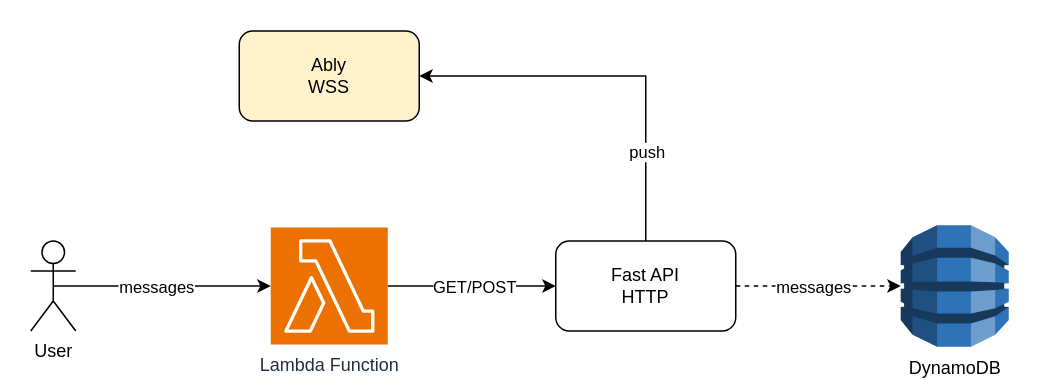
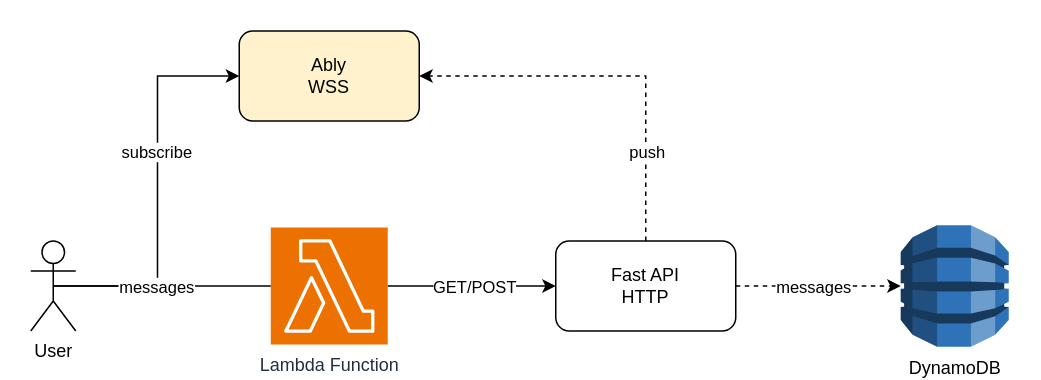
- <mxCell id="8" style="edgeStyle=orthogonalEdgeStyle;rounded=0;orthogonalLoop=1;jettySize=auto;html=1;exitX=0.5;exitY=0;exitDx=0;exitDy=0;entryX=1;entryY=0.5;entryDx=0;entryDy=0;" edge="1" parent="1" source="10" target="16"><mxGeometry relative="1" as="geometry" /></mxCell>
+ <mxCell id="8" style="edgeStyle=orthogonalEdgeStyle;rounded=0;orthogonalLoop=1;jettySize=auto;html=1;exitX=0.5;exitY=0;exitDx=0;exitDy=0;entryX=1;entryY=0.5;entryDx=0;entryDy=0;dashed=1;" edge="1" parent="1" source="10" target="16"><mxGeometry relative="1" as="geometry" /></mxCell>
+ <mxCell id="2" style="edgeStyle=orthogonalEdgeStyle;rounded=0;orthogonalLoop=1;jettySize=auto;html=1;exitX=0.5;exitY=0.5;exitDx=0;exitDy=0;exitPerimeter=0;entryX=0;entryY=0.5;entryDx=0;entryDy=0;" edge="1" parent="1" source="4" target="16"><mxGeometry relative="1" as="geometry" /></mxCell>
+ <mxCell id="3" value="subscribe" style="edgeLabel;html=1;align=center;verticalAlign=middle;resizable=0;points=[];" vertex="1" connectable="0" parent="2"><mxGeometry x="0.208" y="2" relative="1" as="geometry"><mxPoint x="1" as="offset" /></mxGeometry></mxCell>
- <mxCell id="11" style="edgeStyle=orthogonalEdgeStyle;rounded=0;orthogonalLoop=1;jettySize=auto;html=1;exitX=0.5;exitY=0.5;exitDx=0;exitDy=0;exitPerimeter=0;entryX=0;entryY=0.5;entryDx=0;entryDy=0;entryPerimeter=0;" edge="1" parent="1" source="4" target="7"><mxGeometry relative="1" as="geometry" /></mxCell>
+ <mxCell id="11" style="edgeStyle=orthogonalEdgeStyle;rounded=0;orthogonalLoop=1;jettySize=auto;html=1;exitX=0.5;exitY=0.5;exitDx=0;exitDy=0;exitPerimeter=0;entryX=0;entryY=0.5;entryDx=0;entryDy=0;entryPerimeter=0;endArrow=none;" edge="1" parent="1" source="4" target="7"><mxGeometry relative="1" as="geometry" /></mxCell>
